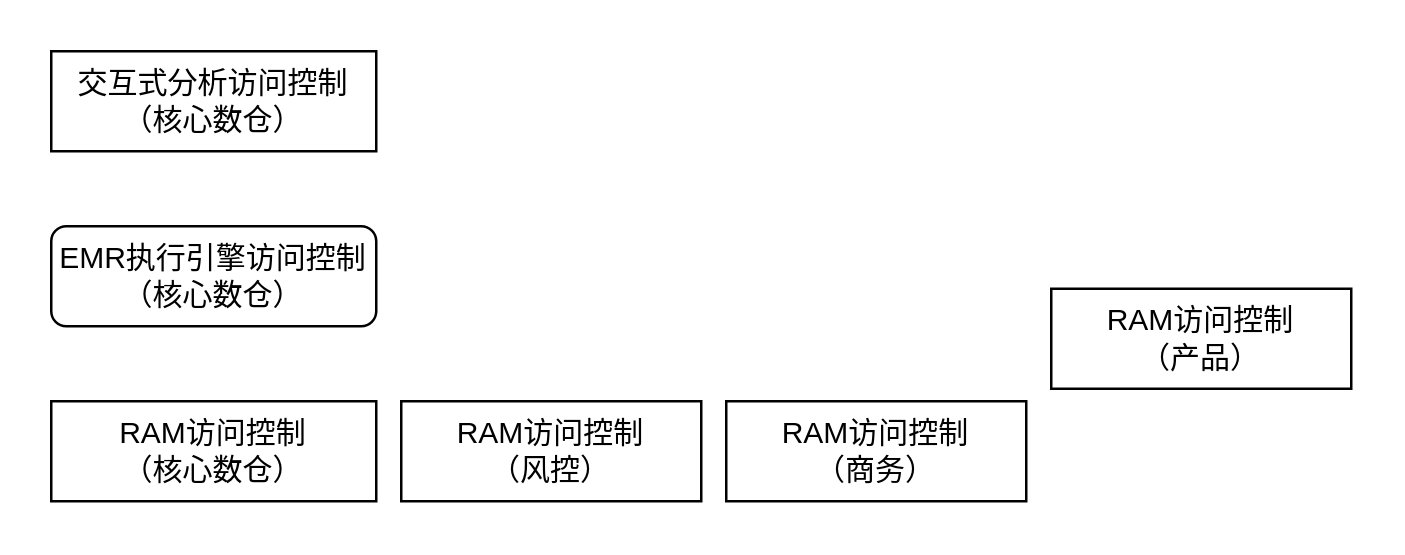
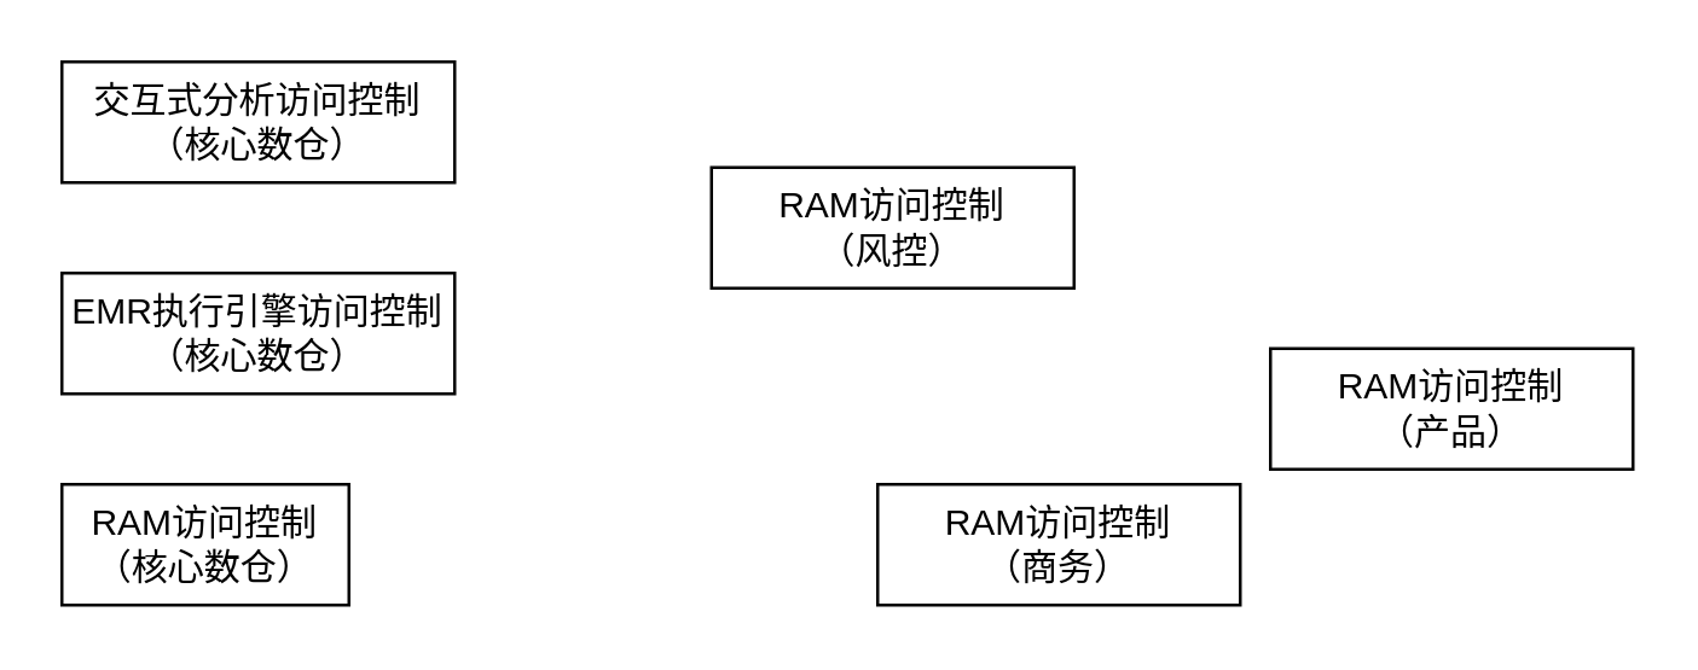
- <mxCell id="3" value="EMR执行引擎访问控制&lt;br&gt;（核心数仓）" style="whiteSpace=wrap;html=1;rounded=1;" vertex="1" parent="1"><mxGeometry x="20" y="90" width="130" height="40" as="geometry" /></mxCell>
+ <mxCell id="3" value="EMR执行引擎访问控制&lt;br&gt;（核心数仓）" style="rounded=0;whiteSpace=wrap;html=1;" vertex="1" parent="1"><mxGeometry x="20" y="90" width="130" height="40" as="geometry" /></mxCell>
- <mxCell id="2" value="RAM访问控制&lt;br&gt;（核心数仓）" style="rounded=0;whiteSpace=wrap;html=1;" vertex="1" parent="1"><mxGeometry x="20" y="160" width="130" height="40" as="geometry" /></mxCell>
+ <mxCell id="2" value="RAM访问控制&lt;br&gt;（核心数仓）" style="rounded=0;whiteSpace=wrap;html=1;" vertex="1" parent="1"><mxGeometry x="20" y="160" width="95" height="40" as="geometry" /></mxCell>
- <mxCell id="5" value="RAM访问控制&lt;br&gt;（风控）" style="rounded=0;whiteSpace=wrap;html=1;" vertex="1" parent="1"><mxGeometry x="160" y="160" width="120" height="40" as="geometry" /></mxCell>
+ <mxCell id="5" value="RAM访问控制&lt;br&gt;（风控）" style="rounded=0;whiteSpace=wrap;html=1;" vertex="1" parent="1"><mxGeometry x="235" y="55" width="120" height="40" as="geometry" /></mxCell>
